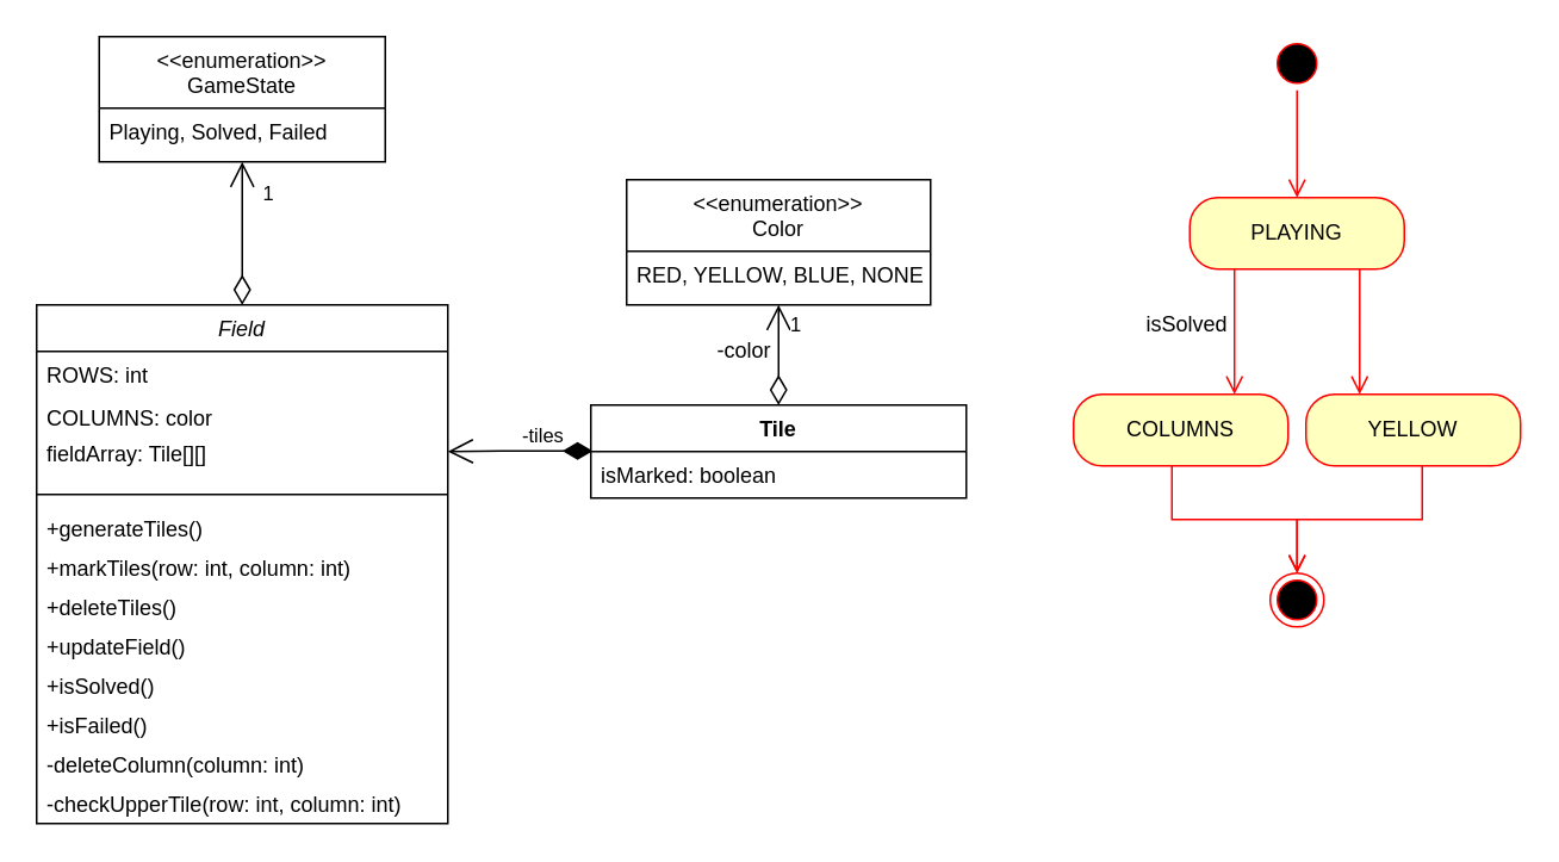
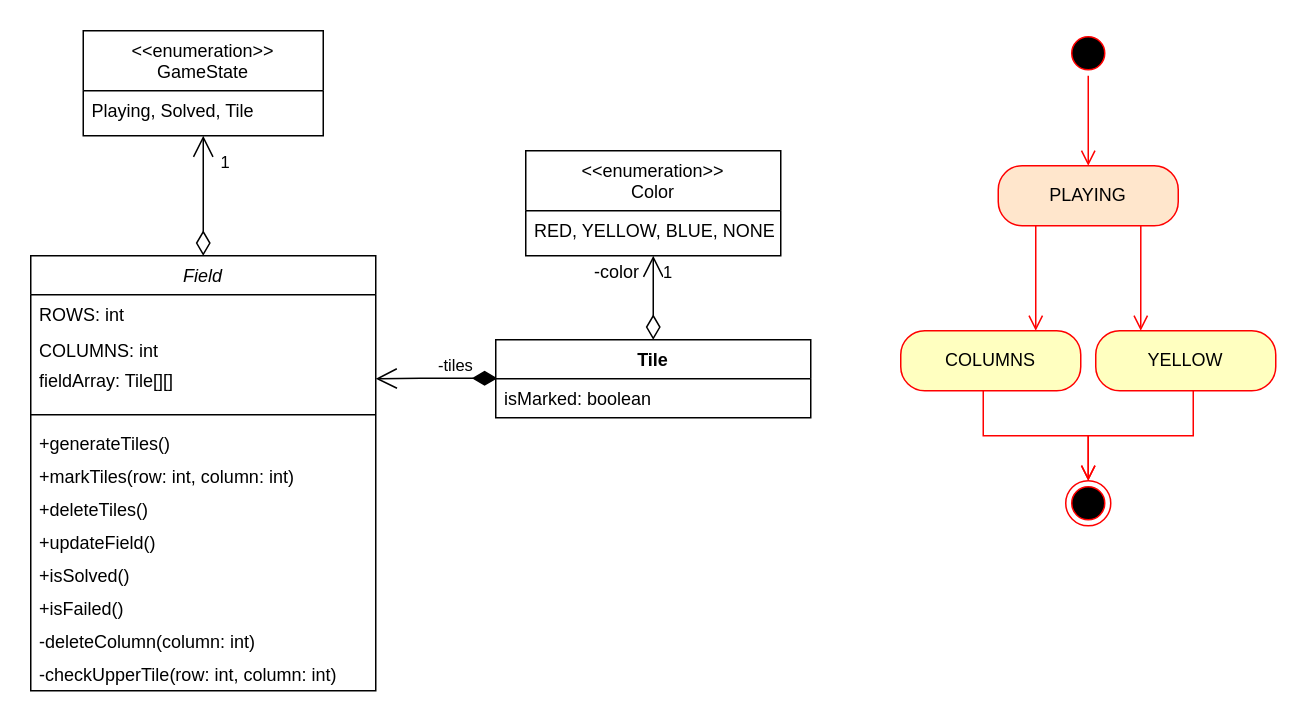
- <mxCell id="16" value="Playing, Solved, Failed" style="text;align=left;verticalAlign=top;spacingLeft=4;spacingRight=4;overflow=hidden;rotatable=0;points=[[0,0.5],[1,0.5]];portConstraint=eastwest;" parent="15" vertex="1"><mxGeometry y="40" width="160" height="26" as="geometry" /></mxCell>
+ <mxCell id="16" value="Playing, Solved, Tile" style="text;align=left;verticalAlign=top;spacingLeft=4;spacingRight=4;overflow=hidden;rotatable=0;points=[[0,0.5],[1,0.5]];portConstraint=eastwest;" parent="15" vertex="1"><mxGeometry y="40" width="160" height="26" as="geometry" /></mxCell>
- <mxCell id="27" value="PLAYING" style="rounded=1;whiteSpace=wrap;html=1;arcSize=40;fontColor=#000000;fillColor=#ffffc0;strokeColor=#ff0000;" vertex="1" parent="1"><mxGeometry x="665" y="110" width="120" height="40" as="geometry" /></mxCell>
+ <mxCell id="27" value="PLAYING" style="rounded=1;whiteSpace=wrap;html=1;arcSize=40;fontColor=#000000;fillColor=#ffe6cc;strokeColor=#ff0000;" vertex="1" parent="1"><mxGeometry x="665" y="110" width="120" height="40" as="geometry" /></mxCell>
- <mxCell id="35" value="isSolved" style="text;strokeColor=none;fillColor=none;align=left;verticalAlign=middle;spacingLeft=4;spacingRight=4;overflow=hidden;points=[[0,0.5],[1,0.5]];portConstraint=eastwest;rotatable=0;" vertex="1" parent="1"><mxGeometry x="635" y="170" width="65" height="20" as="geometry" /></mxCell>
- <mxCell id="24" value="-color" style="text;strokeColor=none;fillColor=none;align=left;verticalAlign=middle;spacingLeft=4;spacingRight=4;overflow=hidden;points=[[0,0.5],[1,0.5]];portConstraint=eastwest;rotatable=0;" vertex="1" parent="1"><mxGeometry x="395" y="185" width="50" height="20" as="geometry" /></mxCell>
+ <mxCell id="24" value="-color" style="text;strokeColor=none;fillColor=none;align=left;verticalAlign=middle;spacingLeft=4;spacingRight=4;overflow=hidden;points=[[0,0.5],[1,0.5]];portConstraint=eastwest;rotatable=0;" vertex="1" parent="1"><mxGeometry x="390" y="170" width="50" height="20" as="geometry" /></mxCell>
- <mxCell id="4" value="COLUMNS: color" style="text;align=left;verticalAlign=top;spacingLeft=4;spacingRight=4;overflow=hidden;rotatable=0;points=[[0,0.5],[1,0.5]];portConstraint=eastwest;rounded=0;shadow=0;html=0;" parent="2" vertex="1"><mxGeometry y="50" width="230" height="20" as="geometry" /></mxCell>
+ <mxCell id="4" value="COLUMNS: int" style="text;align=left;verticalAlign=top;spacingLeft=4;spacingRight=4;overflow=hidden;rotatable=0;points=[[0,0.5],[1,0.5]];portConstraint=eastwest;rounded=0;shadow=0;html=0;" parent="2" vertex="1"><mxGeometry y="50" width="230" height="20" as="geometry" /></mxCell>
